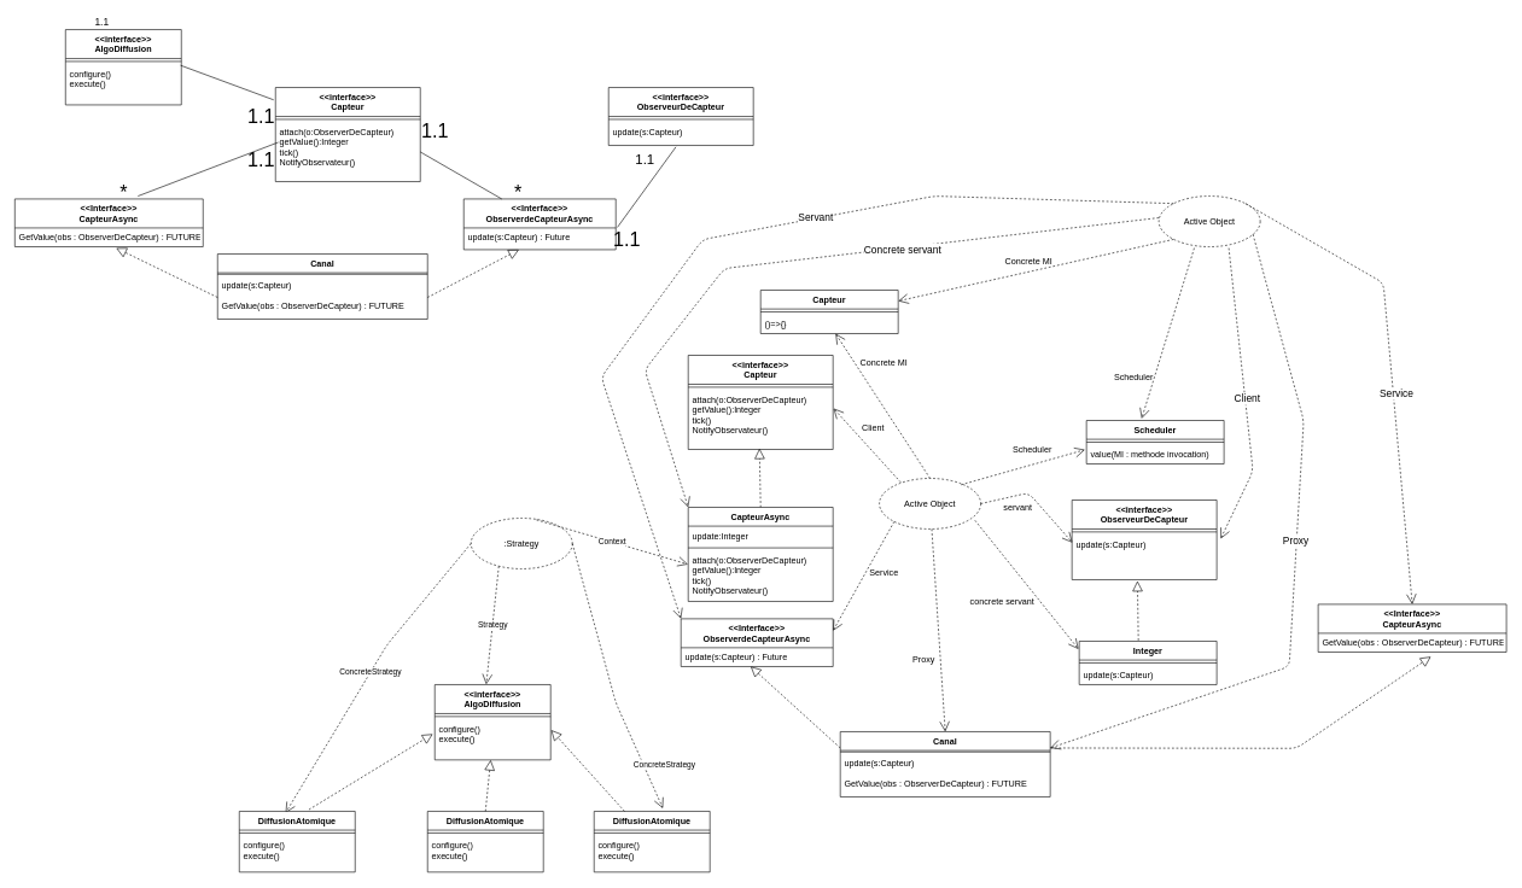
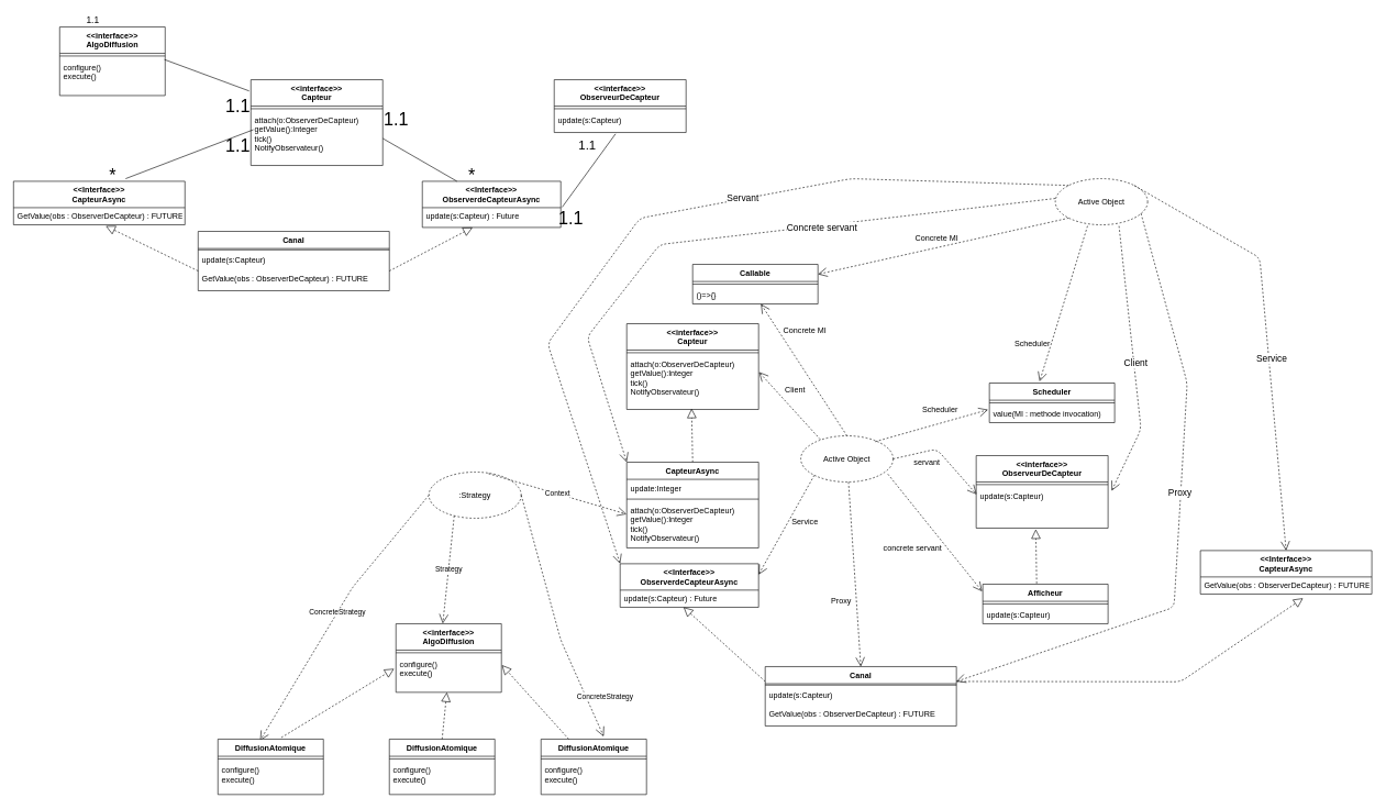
- <mxCell id="45" value="Capteur" style="swimlane;fontStyle=1;align=center;verticalAlign=top;childLayout=stackLayout;horizontal=1;startSize=26;horizontalStack=0;resizeParent=1;resizeParentMax=0;resizeLast=0;collapsible=1;marginBottom=0;" vertex="1" parent="1"><mxGeometry x="1050" y="400" width="190" height="60" as="geometry" /></mxCell>
+ <mxCell id="45" value="Callable" style="swimlane;fontStyle=1;align=center;verticalAlign=top;childLayout=stackLayout;horizontal=1;startSize=26;horizontalStack=0;resizeParent=1;resizeParentMax=0;resizeLast=0;collapsible=1;marginBottom=0;" vertex="1" parent="1"><mxGeometry x="1050" y="400" width="190" height="60" as="geometry" /></mxCell>
- <mxCell id="15" value="Integer" style="swimlane;fontStyle=1;align=center;verticalAlign=top;childLayout=stackLayout;horizontal=1;startSize=26;horizontalStack=0;resizeParent=1;resizeParentMax=0;resizeLast=0;collapsible=1;marginBottom=0;" parent="1" vertex="1"><mxGeometry x="1490" y="885" width="190" height="60" as="geometry" /></mxCell>
+ <mxCell id="15" value="Afficheur" style="swimlane;fontStyle=1;align=center;verticalAlign=top;childLayout=stackLayout;horizontal=1;startSize=26;horizontalStack=0;resizeParent=1;resizeParentMax=0;resizeLast=0;collapsible=1;marginBottom=0;" parent="1" vertex="1"><mxGeometry x="1490" y="885" width="190" height="60" as="geometry" /></mxCell>
